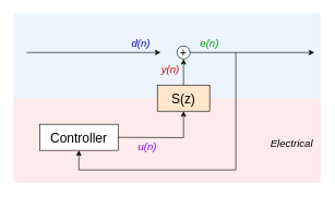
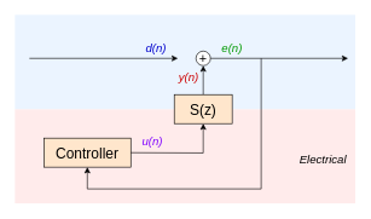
- <mxCell id="6" value="&lt;font style=&quot;font-size: 20px;&quot;&gt;Controller&lt;/font&gt;" style="rounded=0;whiteSpace=wrap;html=1;" parent="1" vertex="1"><mxGeometry x="60" y="190" width="120" height="40" as="geometry" /></mxCell>
+ <mxCell id="6" value="&lt;font style=&quot;font-size: 20px;&quot;&gt;Controller&lt;/font&gt;" style="rounded=0;whiteSpace=wrap;html=1;fillColor=#ffe6cc;" parent="1" vertex="1"><mxGeometry x="60" y="190" width="120" height="40" as="geometry" /></mxCell>
- <mxCell id="15" value="&lt;font color=&quot;#7f00ff&quot;&gt;&lt;i&gt;&lt;font style=&quot;font-size: 16px;&quot;&gt;u(n)&lt;/font&gt;&lt;/i&gt;&lt;/font&gt;" style="text;html=1;strokeColor=none;fillColor=none;align=center;verticalAlign=middle;whiteSpace=wrap;rounded=0;" parent="1" vertex="1"><mxGeometry x="195" y="210" width="60" height="30" as="geometry" /></mxCell>
+ <mxCell id="15" value="&lt;font color=&quot;#7f00ff&quot;&gt;&lt;i&gt;&lt;font style=&quot;font-size: 16px;&quot;&gt;u(n)&lt;/font&gt;&lt;/i&gt;&lt;/font&gt;" style="text;html=1;strokeColor=none;fillColor=none;align=center;verticalAlign=middle;whiteSpace=wrap;rounded=0;" parent="1" vertex="1"><mxGeometry x="180" y="180" width="60" height="30" as="geometry" /></mxCell>
